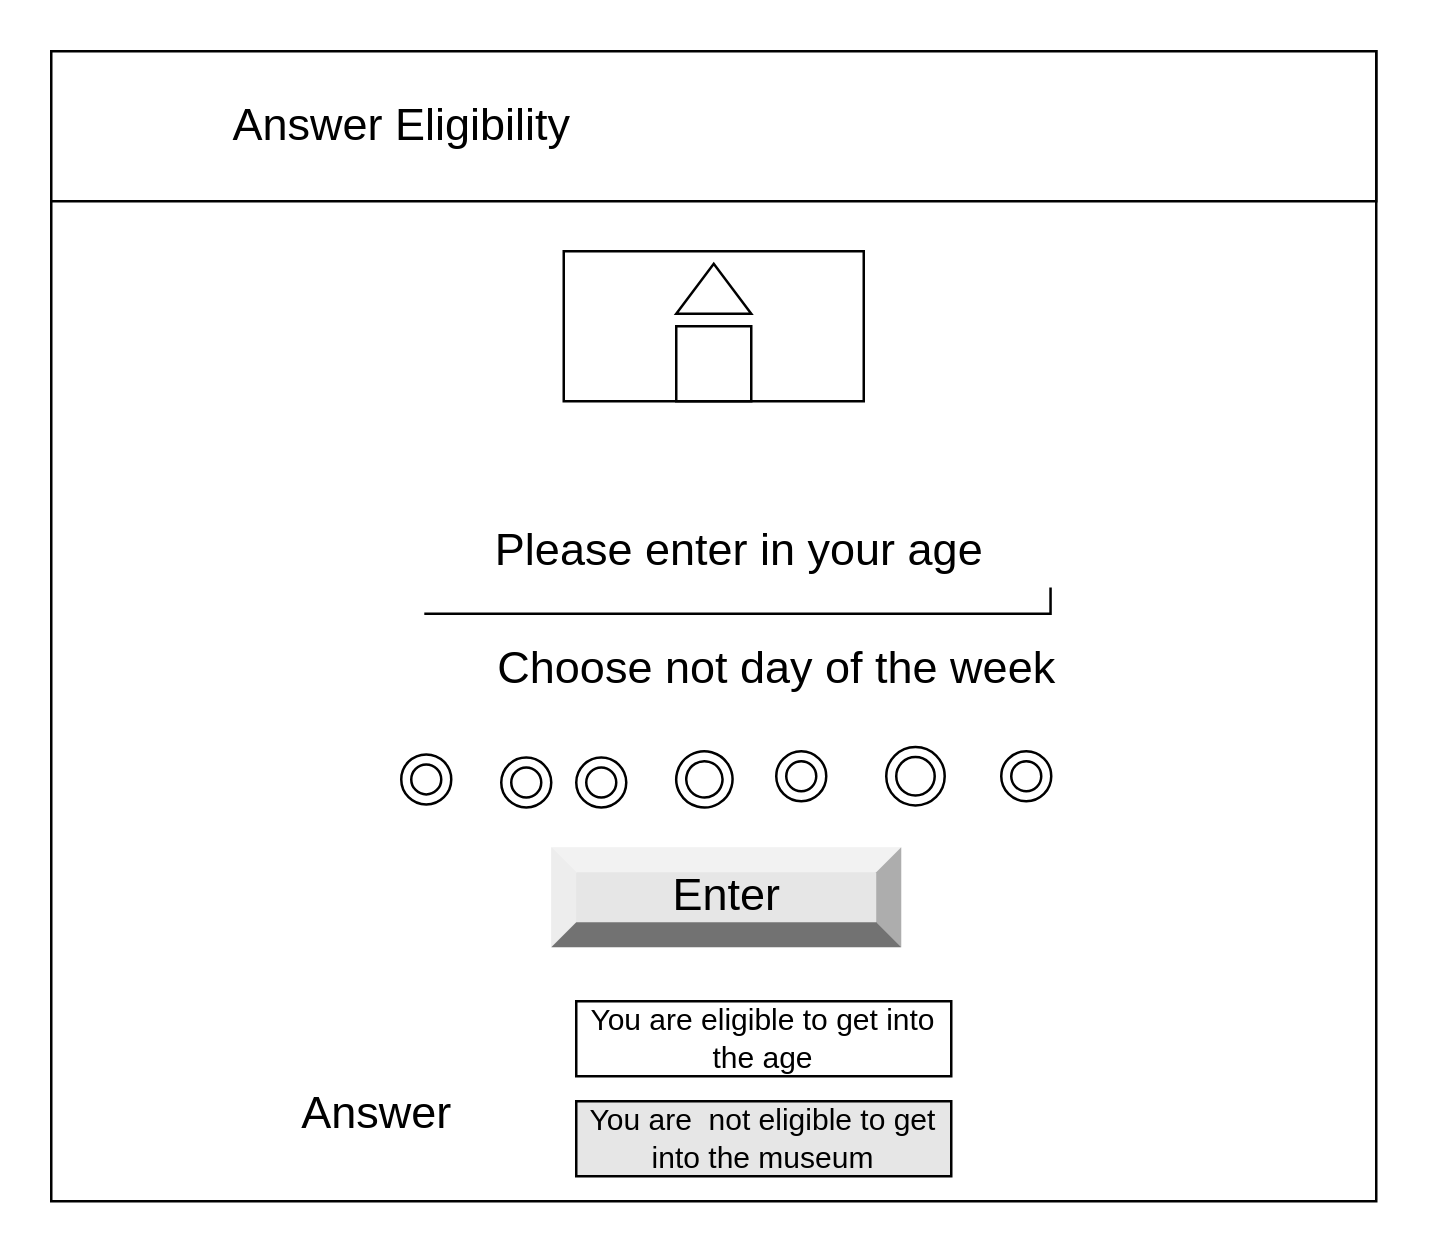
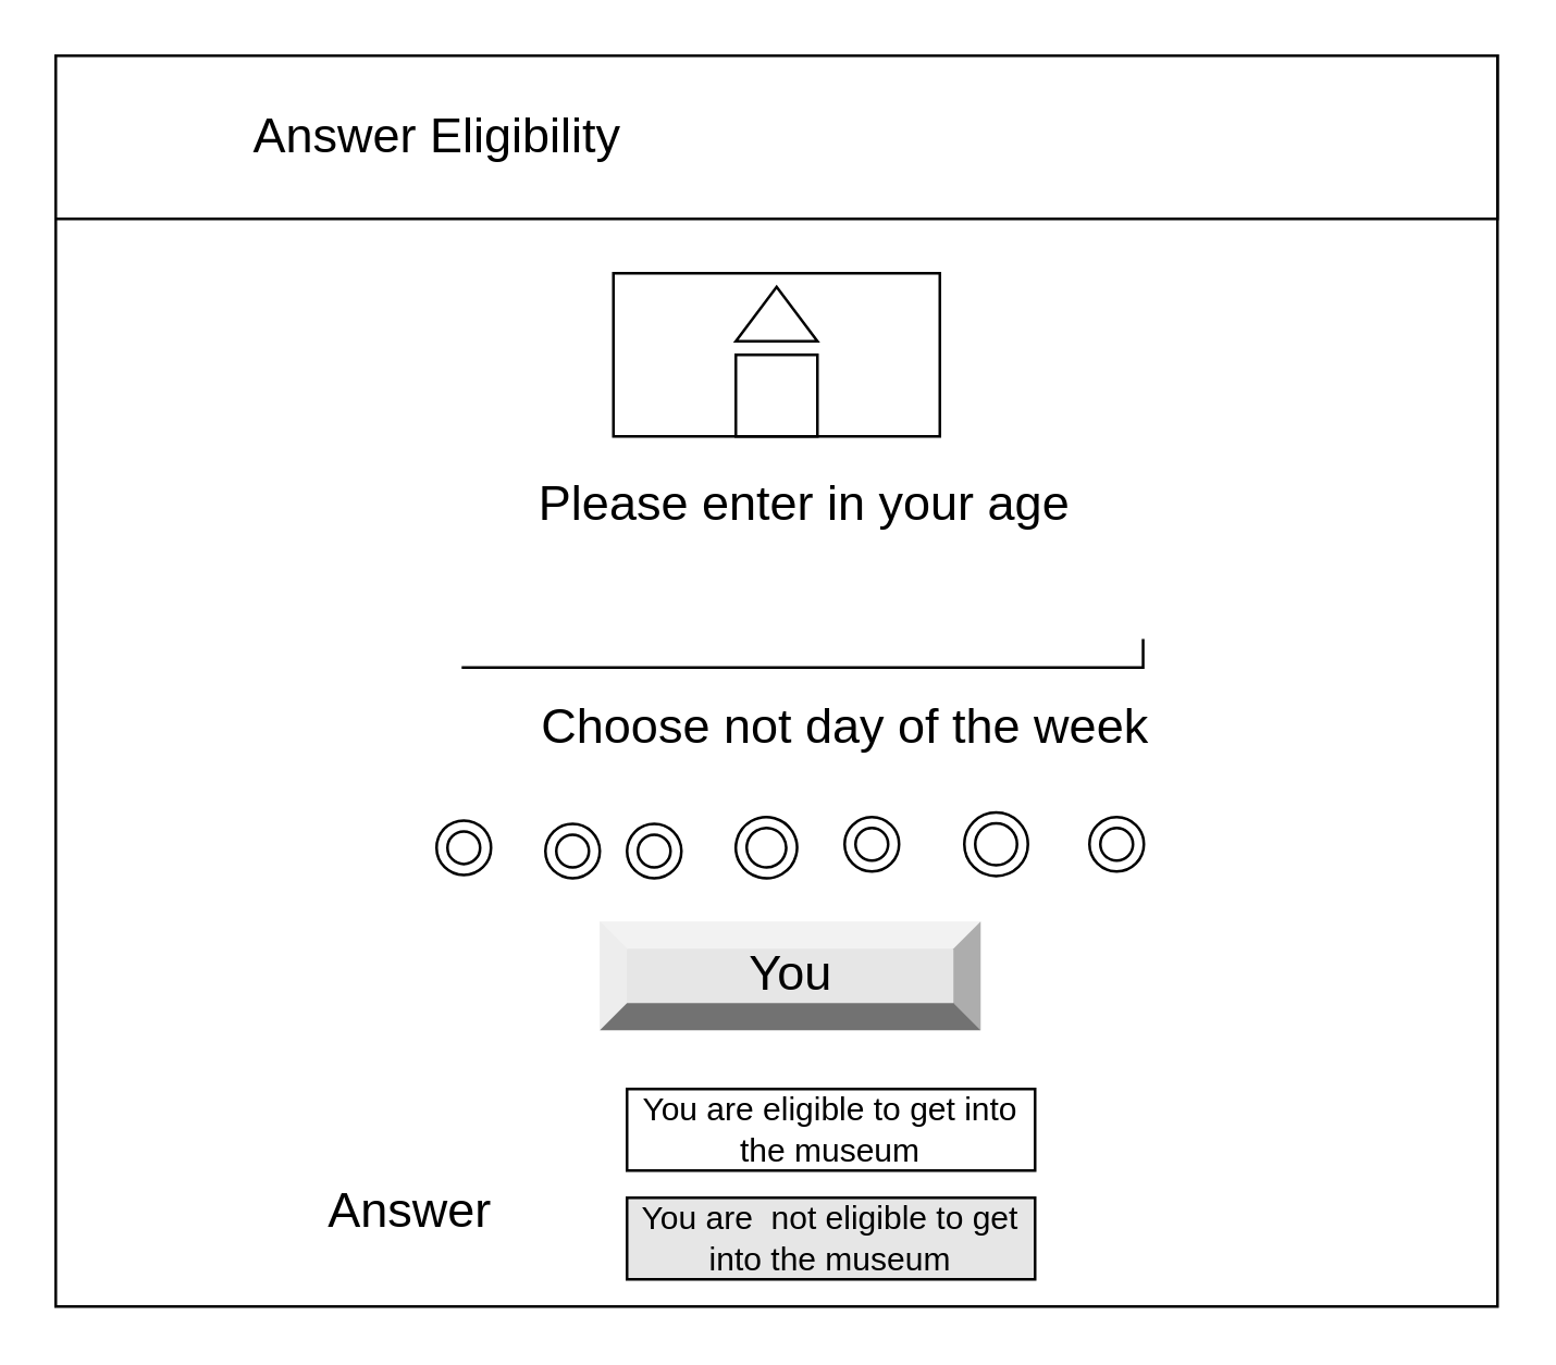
- <mxCell id="5" value="Please enter in your age" style="text;html=1;resizable=0;autosize=1;align=center;verticalAlign=middle;points=[];fillColor=none;strokeColor=none;rounded=0;fontSize=18;" parent="1" vertex="1"><mxGeometry x="190" y="205" width="210" height="30" as="geometry" /></mxCell>
+ <mxCell id="5" value="Please enter in your age" style="text;html=1;resizable=0;autosize=1;align=center;verticalAlign=middle;points=[];fillColor=none;strokeColor=none;rounded=0;fontSize=18;" parent="1" vertex="1"><mxGeometry x="190" y="170" width="210" height="30" as="geometry" /></mxCell>
- <mxCell id="8" value="Enter" style="labelPosition=center;verticalLabelPosition=middle;align=center;html=1;shape=mxgraph.basic.shaded_button;dx=10;fillColor=#E6E6E6;strokeColor=none;fontSize=18;" parent="1" vertex="1"><mxGeometry x="220" y="338.38" width="140" height="40" as="geometry" /></mxCell>
+ <mxCell id="8" value="You" style="labelPosition=center;verticalLabelPosition=middle;align=center;html=1;shape=mxgraph.basic.shaded_button;dx=10;fillColor=#E6E6E6;strokeColor=none;fontSize=18;" parent="1" vertex="1"><mxGeometry x="220" y="338.38" width="140" height="40" as="geometry" /></mxCell>
- <mxCell id="17" value="You are eligible to get into the age" style="rounded=0;whiteSpace=wrap;html=1;" vertex="1" parent="1"><mxGeometry x="230" y="400" width="150" height="30" as="geometry" /></mxCell>
+ <mxCell id="17" value="You are eligible to get into the museum" style="rounded=0;whiteSpace=wrap;html=1;" vertex="1" parent="1"><mxGeometry x="230" y="400" width="150" height="30" as="geometry" /></mxCell>
